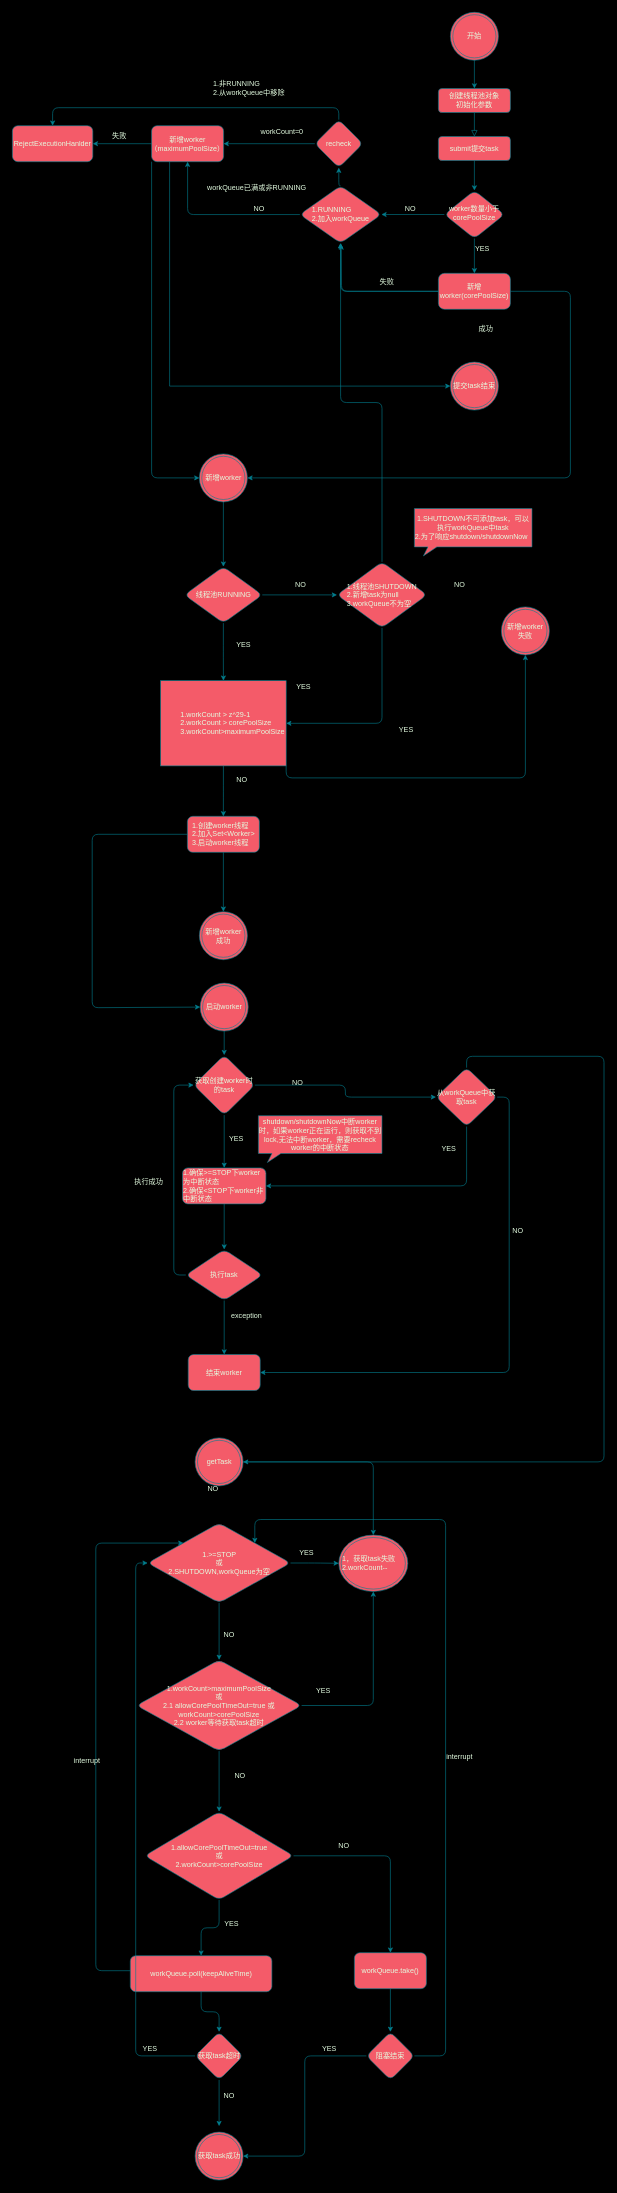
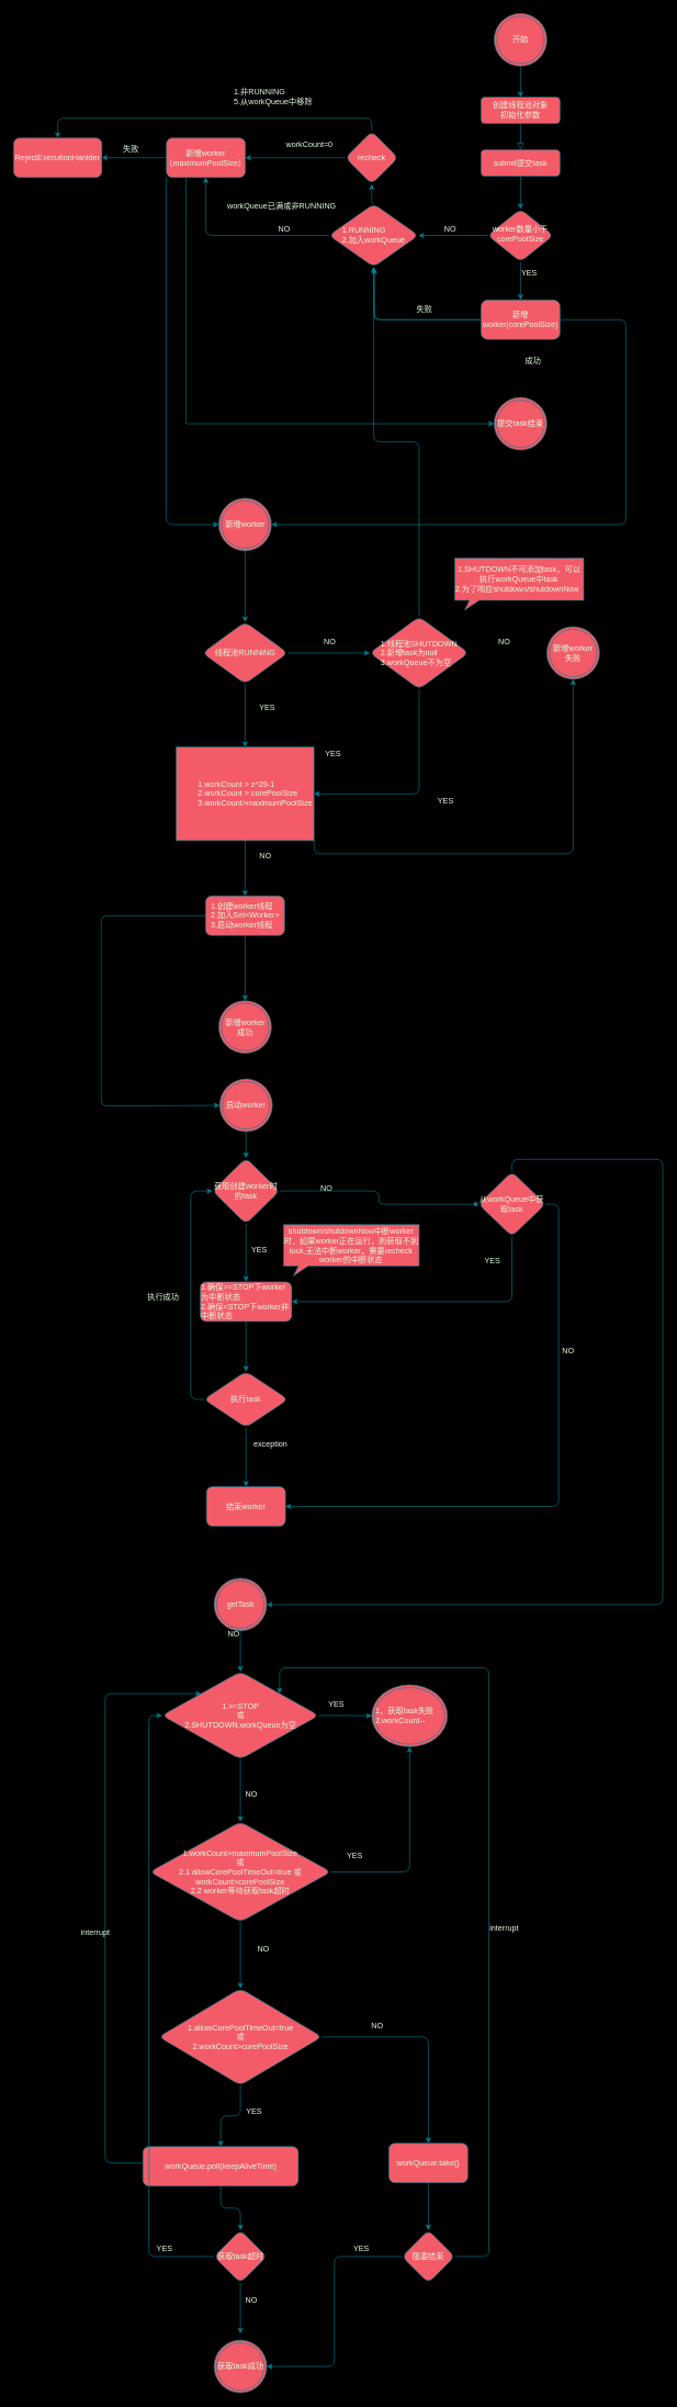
- <mxCell id="56" value="&lt;div style=&quot;text-align: left&quot;&gt;&lt;span&gt;1.非RUNNING&lt;/span&gt;&lt;/div&gt;&lt;div style=&quot;text-align: justify&quot;&gt;&lt;span&gt;2.从workQueue中移除&lt;/span&gt;&lt;/div&gt;" style="text;html=1;align=center;verticalAlign=middle;resizable=0;points=[];autosize=1;fontColor=#E4FDE1;" parent="1" vertex="1"><mxGeometry x="349" y="131" width="129" height="32" as="geometry" /></mxCell>
+ <mxCell id="56" value="&lt;div style=&quot;text-align: left&quot;&gt;&lt;span&gt;1.非RUNNING&lt;/span&gt;&lt;/div&gt;&lt;div style=&quot;text-align: justify&quot;&gt;&lt;span&gt;5.从workQueue中移除&lt;/span&gt;&lt;/div&gt;" style="text;html=1;align=center;verticalAlign=middle;resizable=0;points=[];autosize=1;fontColor=#E4FDE1;" parent="1" vertex="1"><mxGeometry x="349" y="131" width="129" height="32" as="geometry" /></mxCell>
- <mxCell id="13" value="新增worker失败" style="ellipse;shape=doubleEllipse;whiteSpace=wrap;html=1;aspect=fixed;rounded=1;strokeColor=#028090;fillColor=#F45B69;fontColor=#E4FDE1;" parent="1" vertex="1"><mxGeometry x="835" y="1011" width="80" height="80" as="geometry" /></mxCell>
+ <mxCell id="13" value="新增worker失败" style="ellipse;shape=doubleEllipse;whiteSpace=wrap;html=1;aspect=fixed;rounded=1;strokeColor=#028090;fillColor=#F45B69;fontColor=#E4FDE1;" parent="1" vertex="1"><mxGeometry x="830" y="951" width="80" height="80" as="geometry" /></mxCell>
- <mxCell id="60" style="edgeStyle=orthogonalEdgeStyle;rounded=1;orthogonalLoop=1;jettySize=auto;html=1;entryX=0;entryY=0.5;entryDx=0;entryDy=0;strokeColor=#028090;fillColor=#F45B69;fontColor=#E4FDE1;labelBackgroundColor=#114B5F;" parent="1" source="62" target="66" edge="1"><mxGeometry relative="1" as="geometry" /></mxCell>
+ <mxCell id="60" style="edgeStyle=orthogonalEdgeStyle;rounded=1;orthogonalLoop=1;jettySize=auto;html=1;entryX=0;entryY=0.5;entryDx=0;entryDy=0;strokeColor=#028090;fillColor=#F45B69;fontColor=#E4FDE1;labelBackgroundColor=#114B5F;endArrow=diamond;" parent="1" source="62" target="66" edge="1"><mxGeometry relative="1" as="geometry" /></mxCell>
- <mxCell id="80" style="edgeStyle=orthogonalEdgeStyle;rounded=1;orthogonalLoop=1;jettySize=auto;html=1;strokeColor=#028090;fillColor=#F45B69;fontColor=#E4FDE1;labelBackgroundColor=#114B5F;" parent="1" source="81" target="85" edge="1"><mxGeometry relative="1" as="geometry" /></mxCell>
+ <mxCell id="80" style="edgeStyle=orthogonalEdgeStyle;rounded=1;orthogonalLoop=1;jettySize=auto;html=1;strokeColor=#028090;fillColor=#F45B69;fontColor=#E4FDE1;labelBackgroundColor=#114B5F;" parent="1" source="81" target="84" edge="1"><mxGeometry relative="1" as="geometry" /></mxCell>
